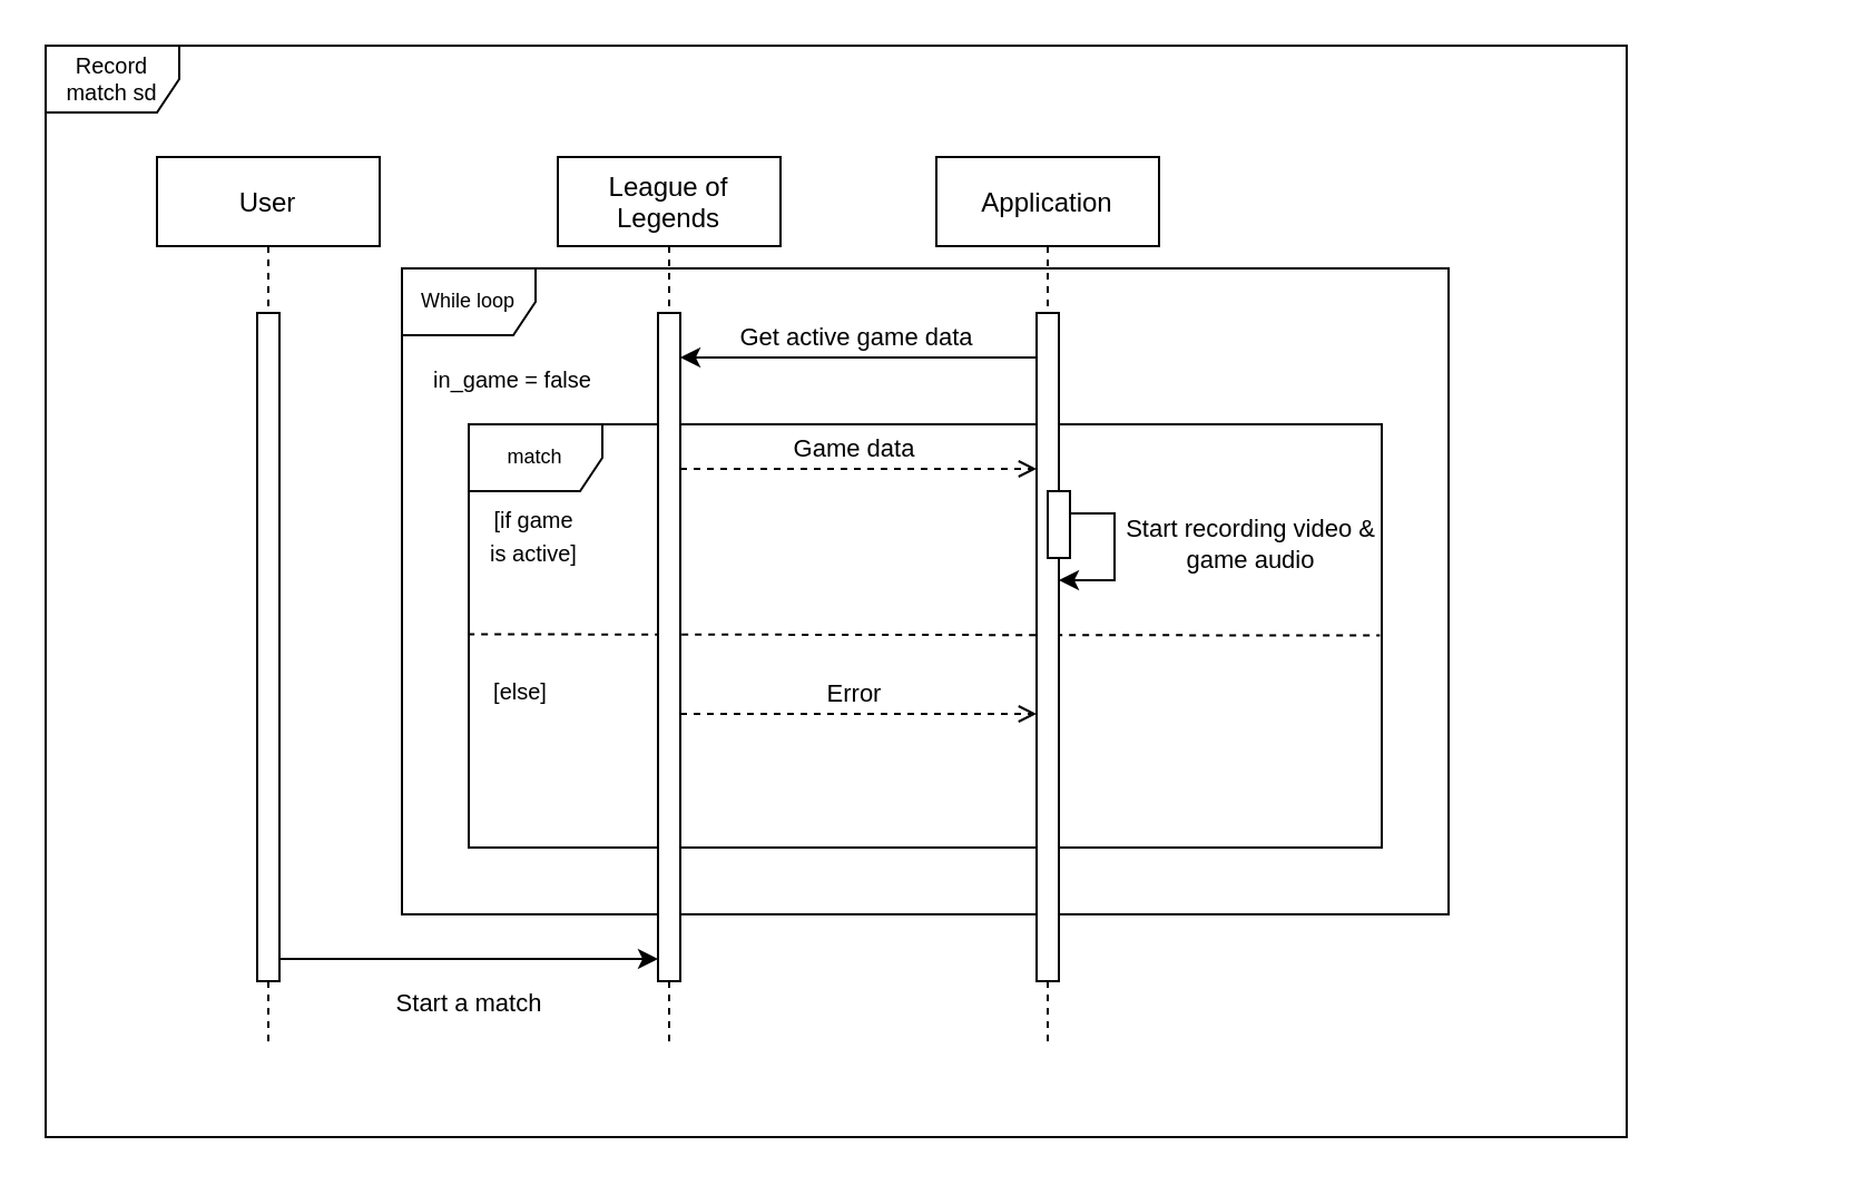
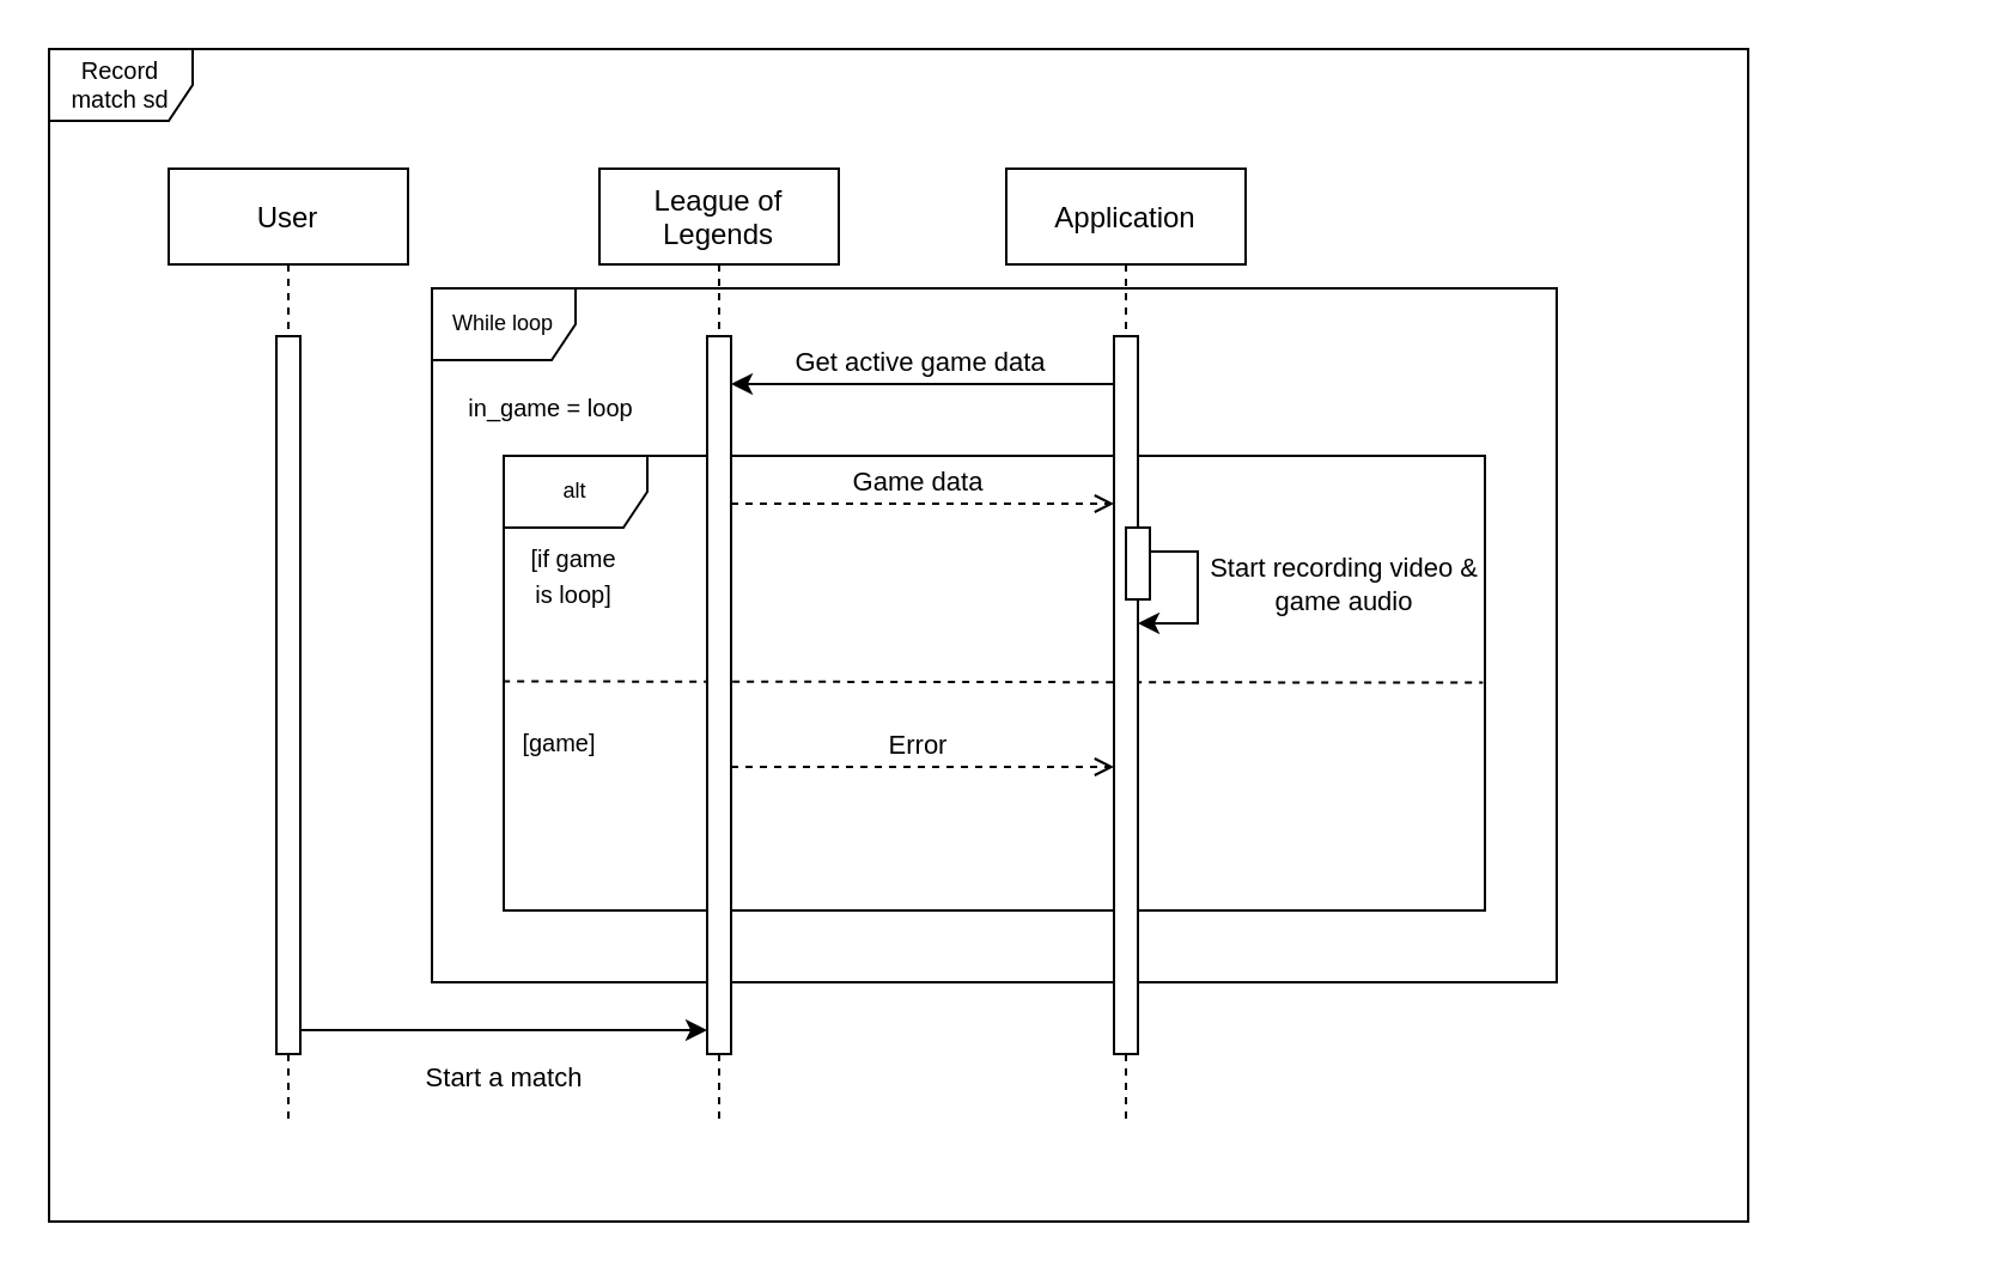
- <mxCell id="6" value="&lt;font style=&quot;font-size: 10px&quot;&gt;in_game = false&lt;/font&gt;" style="text;html=1;strokeColor=none;fillColor=none;align=center;verticalAlign=middle;whiteSpace=wrap;rounded=0;" vertex="1" parent="1"><mxGeometry x="190" y="160" width="80" height="20" as="geometry" /></mxCell>
+ <mxCell id="6" value="&lt;font style=&quot;font-size: 10px&quot;&gt;in_game = loop&lt;/font&gt;" style="text;html=1;strokeColor=none;fillColor=none;align=center;verticalAlign=middle;whiteSpace=wrap;rounded=0;" vertex="1" parent="1"><mxGeometry x="190" y="160" width="80" height="20" as="geometry" /></mxCell>
- <mxCell id="10" value="&lt;font style=&quot;font-size: 9px&quot;&gt;match&lt;/font&gt;" style="shape=umlFrame;whiteSpace=wrap;html=1;fontSize=6;" vertex="1" parent="9"><mxGeometry width="410" height="190" as="geometry" /></mxCell>
+ <mxCell id="10" value="&lt;font style=&quot;font-size: 9px&quot;&gt;alt&lt;/font&gt;" style="shape=umlFrame;whiteSpace=wrap;html=1;fontSize=6;" vertex="1" parent="9"><mxGeometry width="410" height="190" as="geometry" /></mxCell>
- <mxCell id="11" value="&lt;font style=&quot;font-size: 10px&quot;&gt;[if game is active]&lt;/font&gt;" style="text;html=1;strokeColor=none;fillColor=none;align=center;verticalAlign=middle;whiteSpace=wrap;rounded=0;" vertex="1" parent="9"><mxGeometry x="5.631" y="40" width="46.923" height="20" as="geometry" /></mxCell>
+ <mxCell id="11" value="&lt;font style=&quot;font-size: 10px&quot;&gt;[if game is loop]&lt;/font&gt;" style="text;html=1;strokeColor=none;fillColor=none;align=center;verticalAlign=middle;whiteSpace=wrap;rounded=0;" vertex="1" parent="9"><mxGeometry x="5.631" y="40" width="46.923" height="20" as="geometry" /></mxCell>
- <mxCell id="12" value="&lt;span style=&quot;font-size: 10px&quot;&gt;[else]&lt;/span&gt;" style="text;html=1;strokeColor=none;fillColor=none;align=center;verticalAlign=middle;whiteSpace=wrap;rounded=0;" vertex="1" parent="9"><mxGeometry y="110" width="46.923" height="20" as="geometry" /></mxCell>
+ <mxCell id="12" value="&lt;span style=&quot;font-size: 10px&quot;&gt;[game]&lt;/span&gt;" style="text;html=1;strokeColor=none;fillColor=none;align=center;verticalAlign=middle;whiteSpace=wrap;rounded=0;" vertex="1" parent="9"><mxGeometry y="110" width="46.923" height="20" as="geometry" /></mxCell>
